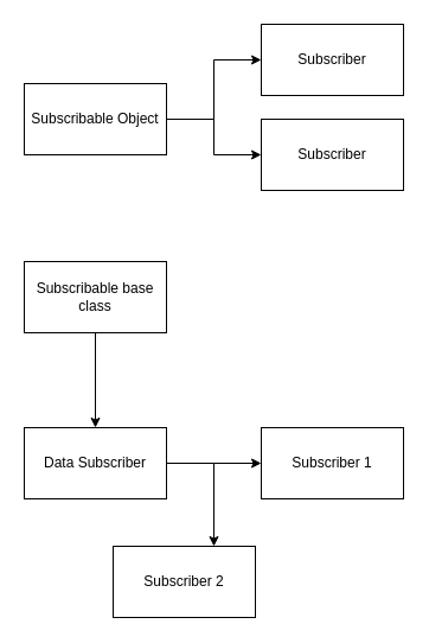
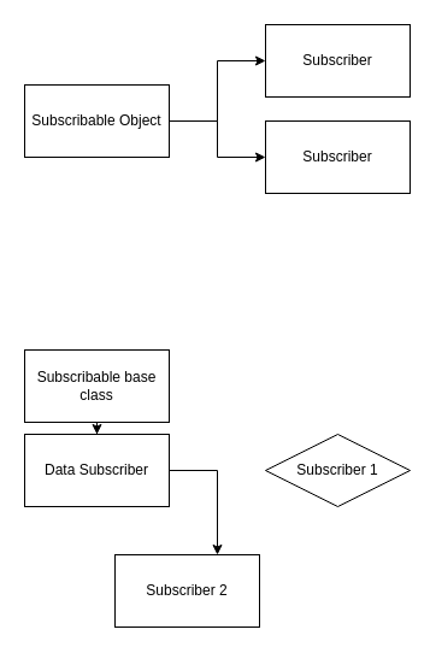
- <mxCell id="8" value="Subscribable base class" style="rounded=0;whiteSpace=wrap;html=1;" vertex="1" parent="1"><mxGeometry x="20" y="220" width="120" height="60" as="geometry" /></mxCell>
+ <mxCell id="8" value="Subscribable base class" style="rounded=0;whiteSpace=wrap;html=1;" vertex="1" parent="1"><mxGeometry x="20" y="290" width="120" height="60" as="geometry" /></mxCell>
- <mxCell id="9" value="" style="edgeStyle=orthogonalEdgeStyle;rounded=0;orthogonalLoop=1;jettySize=auto;html=1;" edge="1" parent="1" source="11" target="12"><mxGeometry relative="1" as="geometry" /></mxCell>
- <mxCell id="12" value="Subscriber 1" style="whiteSpace=wrap;html=1;rounded=0;" vertex="1" parent="1"><mxGeometry x="220" y="360" width="120" height="60" as="geometry" /></mxCell>
+ <mxCell id="12" value="Subscriber 1" style="rhombus;whiteSpace=wrap;html=1;" vertex="1" parent="1"><mxGeometry x="220" y="360" width="120" height="60" as="geometry" /></mxCell>
